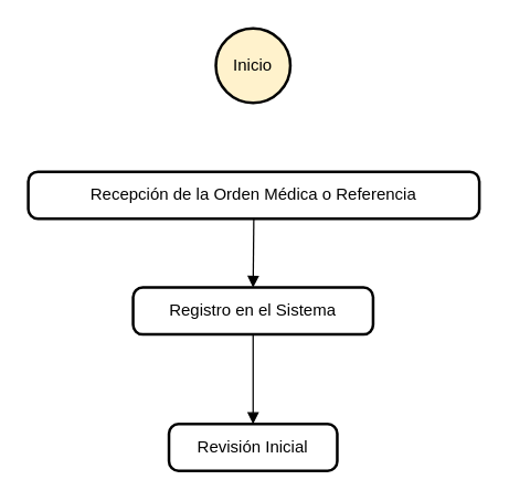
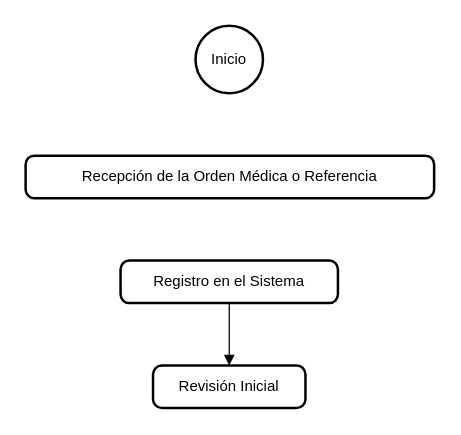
- <mxCell id="2" value="Inicio" style="ellipse;aspect=fixed;strokeWidth=2;whiteSpace=wrap;fillColor=#fff2cc;" vertex="1" parent="1"><mxGeometry x="156" width="54" height="54" as="geometry" y="20" /></mxCell>
+ <mxCell id="2" value="Inicio" style="ellipse;aspect=fixed;strokeWidth=2;whiteSpace=wrap;" vertex="1" parent="1"><mxGeometry x="156" width="54" height="54" as="geometry" y="20" /></mxCell>
- <mxCell id="6" value="" style="curved=1;startArrow=none;endArrow=block;exitX=0.5;exitY=1.01;entryX=0.5;entryY=0.01;" edge="1" parent="1" source="3" target="4"><mxGeometry relative="1" as="geometry"><Array as="points" /></mxGeometry></mxCell>
- <mxCell id="5" value="Revisión Inicial" style="rounded=1;absoluteArcSize=1;arcSize=14;whiteSpace=wrap;strokeWidth=2;" vertex="1" parent="1"><mxGeometry x="122" y="307" width="122" height="34" as="geometry" /></mxCell>
+ <mxCell id="5" value="Revisión Inicial" style="rounded=1;absoluteArcSize=1;arcSize=14;whiteSpace=wrap;strokeWidth=2;" vertex="1" parent="1"><mxGeometry x="122" y="292" width="122" height="34" as="geometry" /></mxCell>
